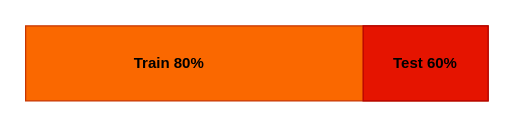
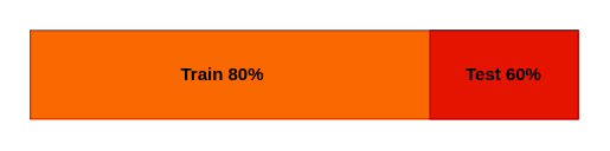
- <mxCell id="4" value="&lt;b&gt;Train 80%&lt;/b&gt;" style="text;html=1;strokeColor=none;fillColor=none;align=center;verticalAlign=middle;whiteSpace=wrap;rounded=0;" vertex="1" parent="1"><mxGeometry x="105" y="35" width="60" height="30" as="geometry" /></mxCell>
+ <mxCell id="4" value="&lt;b&gt;Train 80%&lt;/b&gt;" style="text;html=1;strokeColor=none;fillColor=none;align=center;verticalAlign=middle;whiteSpace=wrap;rounded=0;" vertex="1" parent="1"><mxGeometry x="120" y="35" width="60" height="30" as="geometry" /></mxCell>
